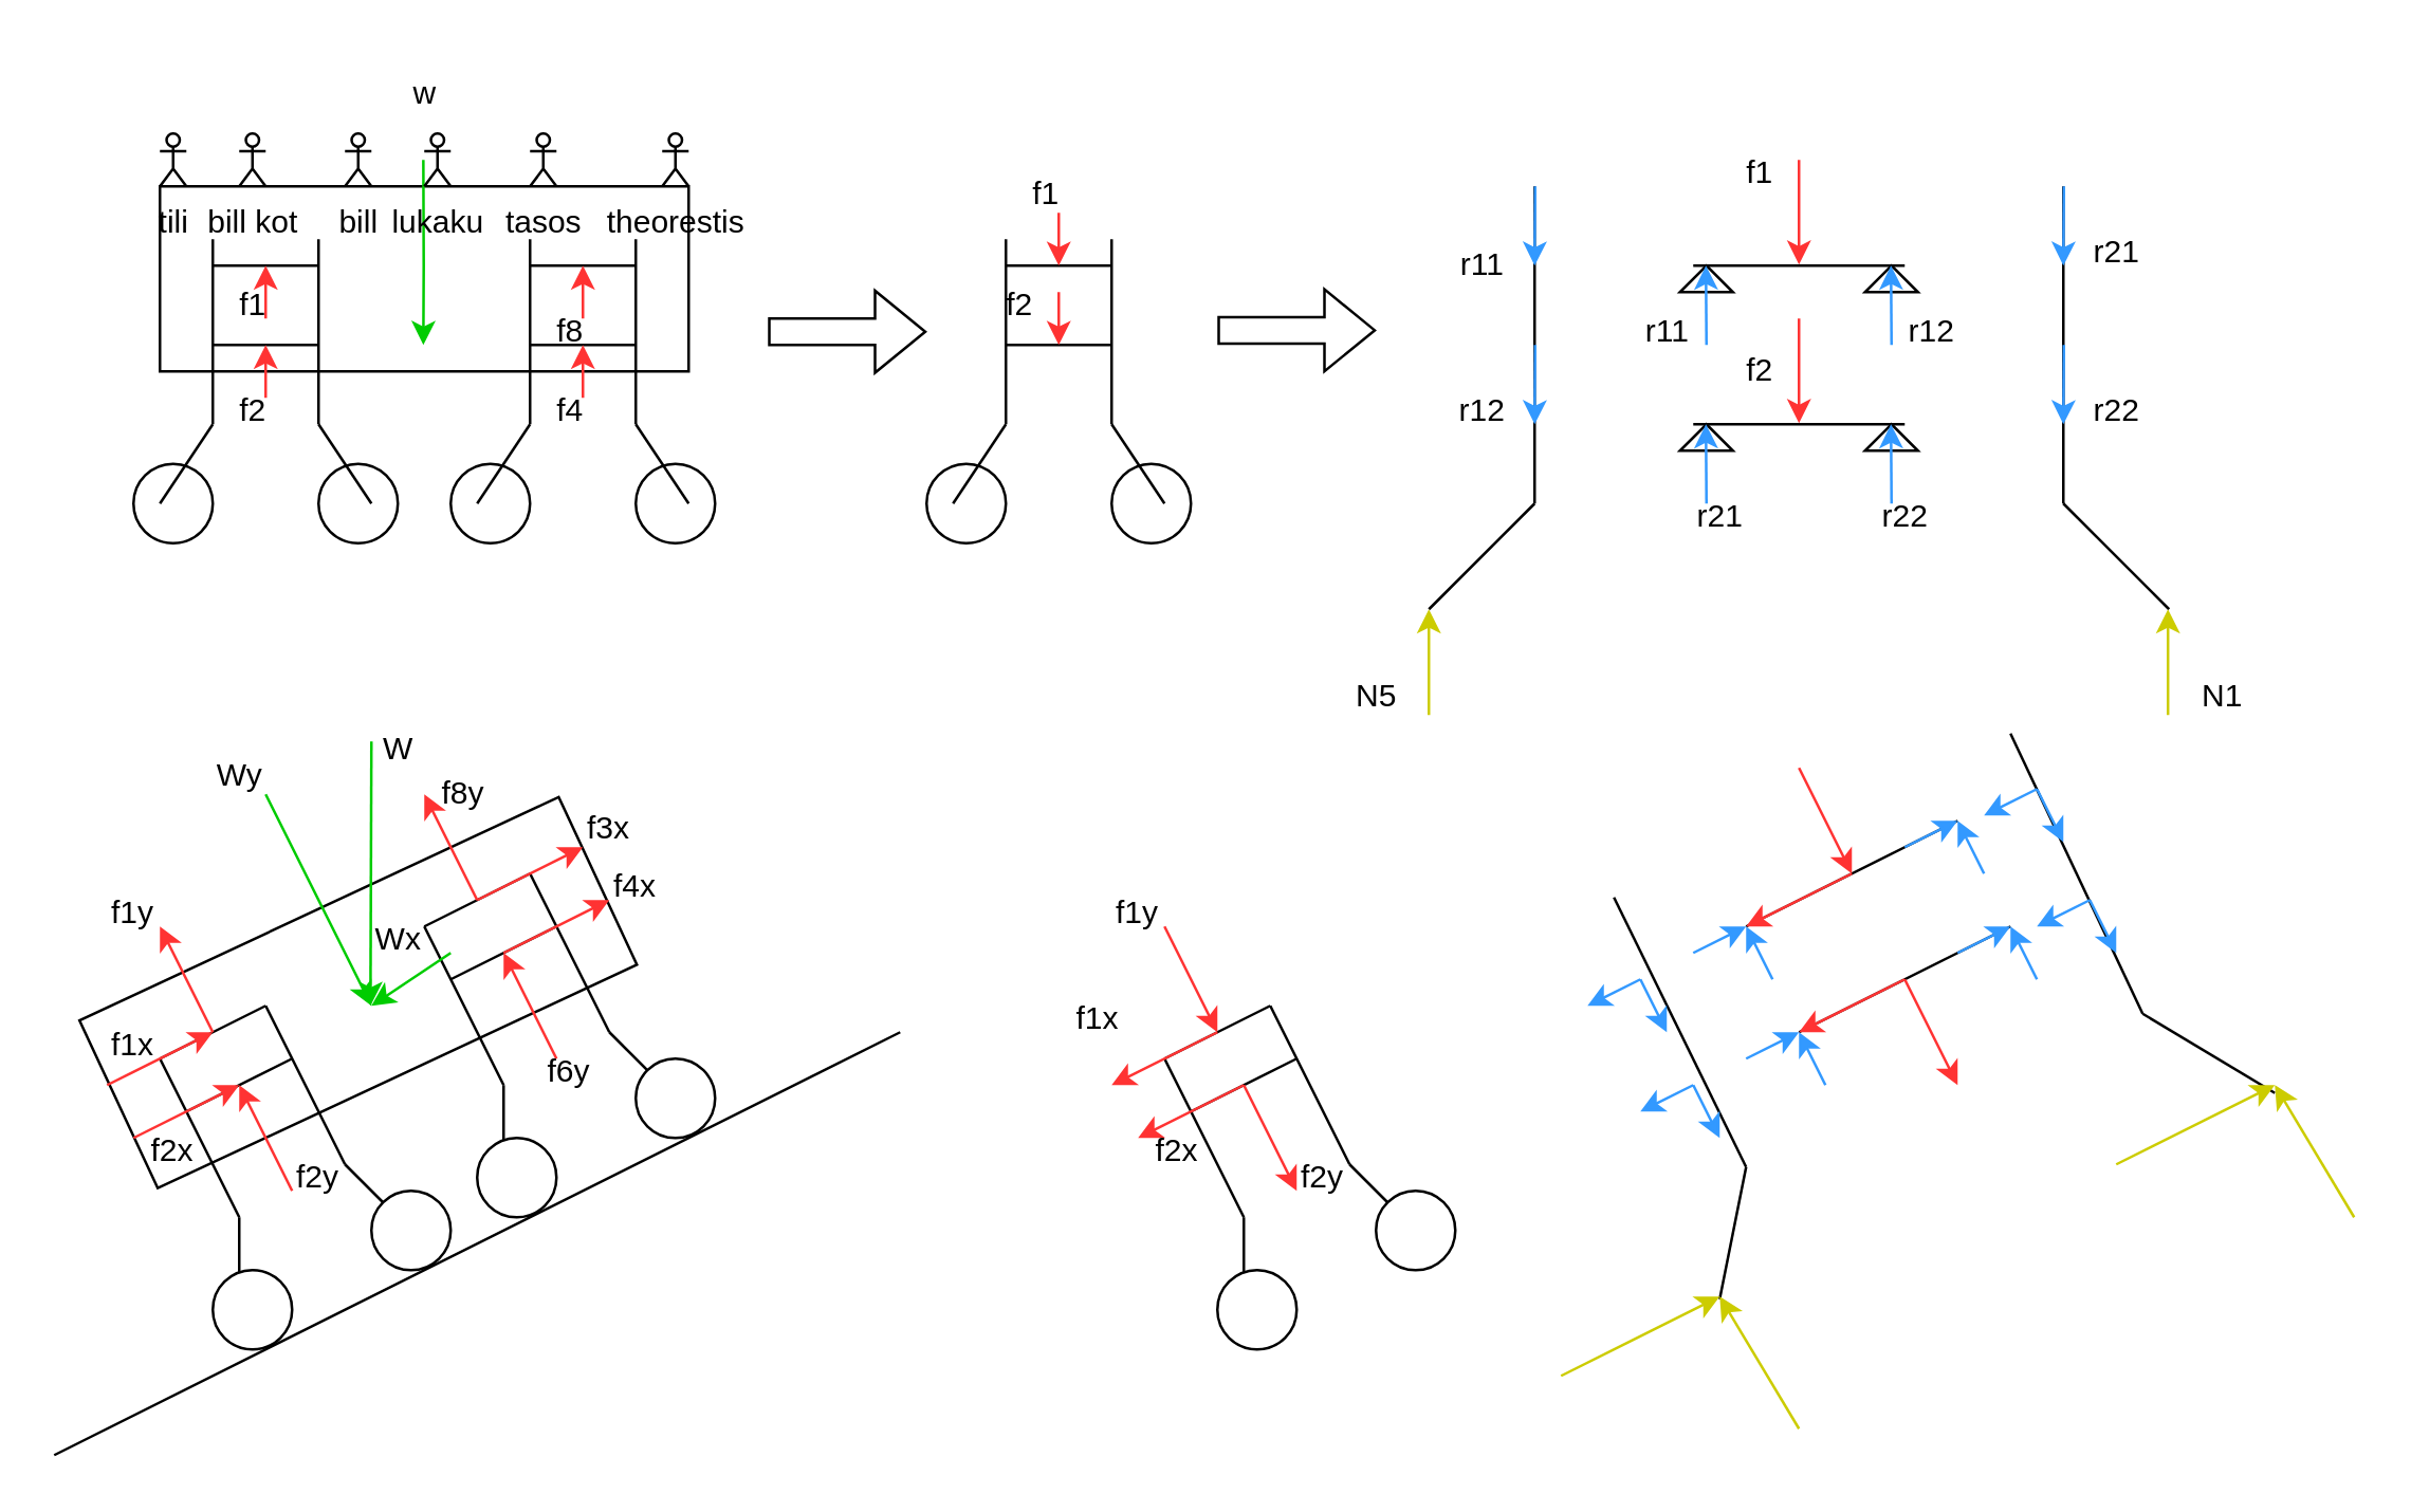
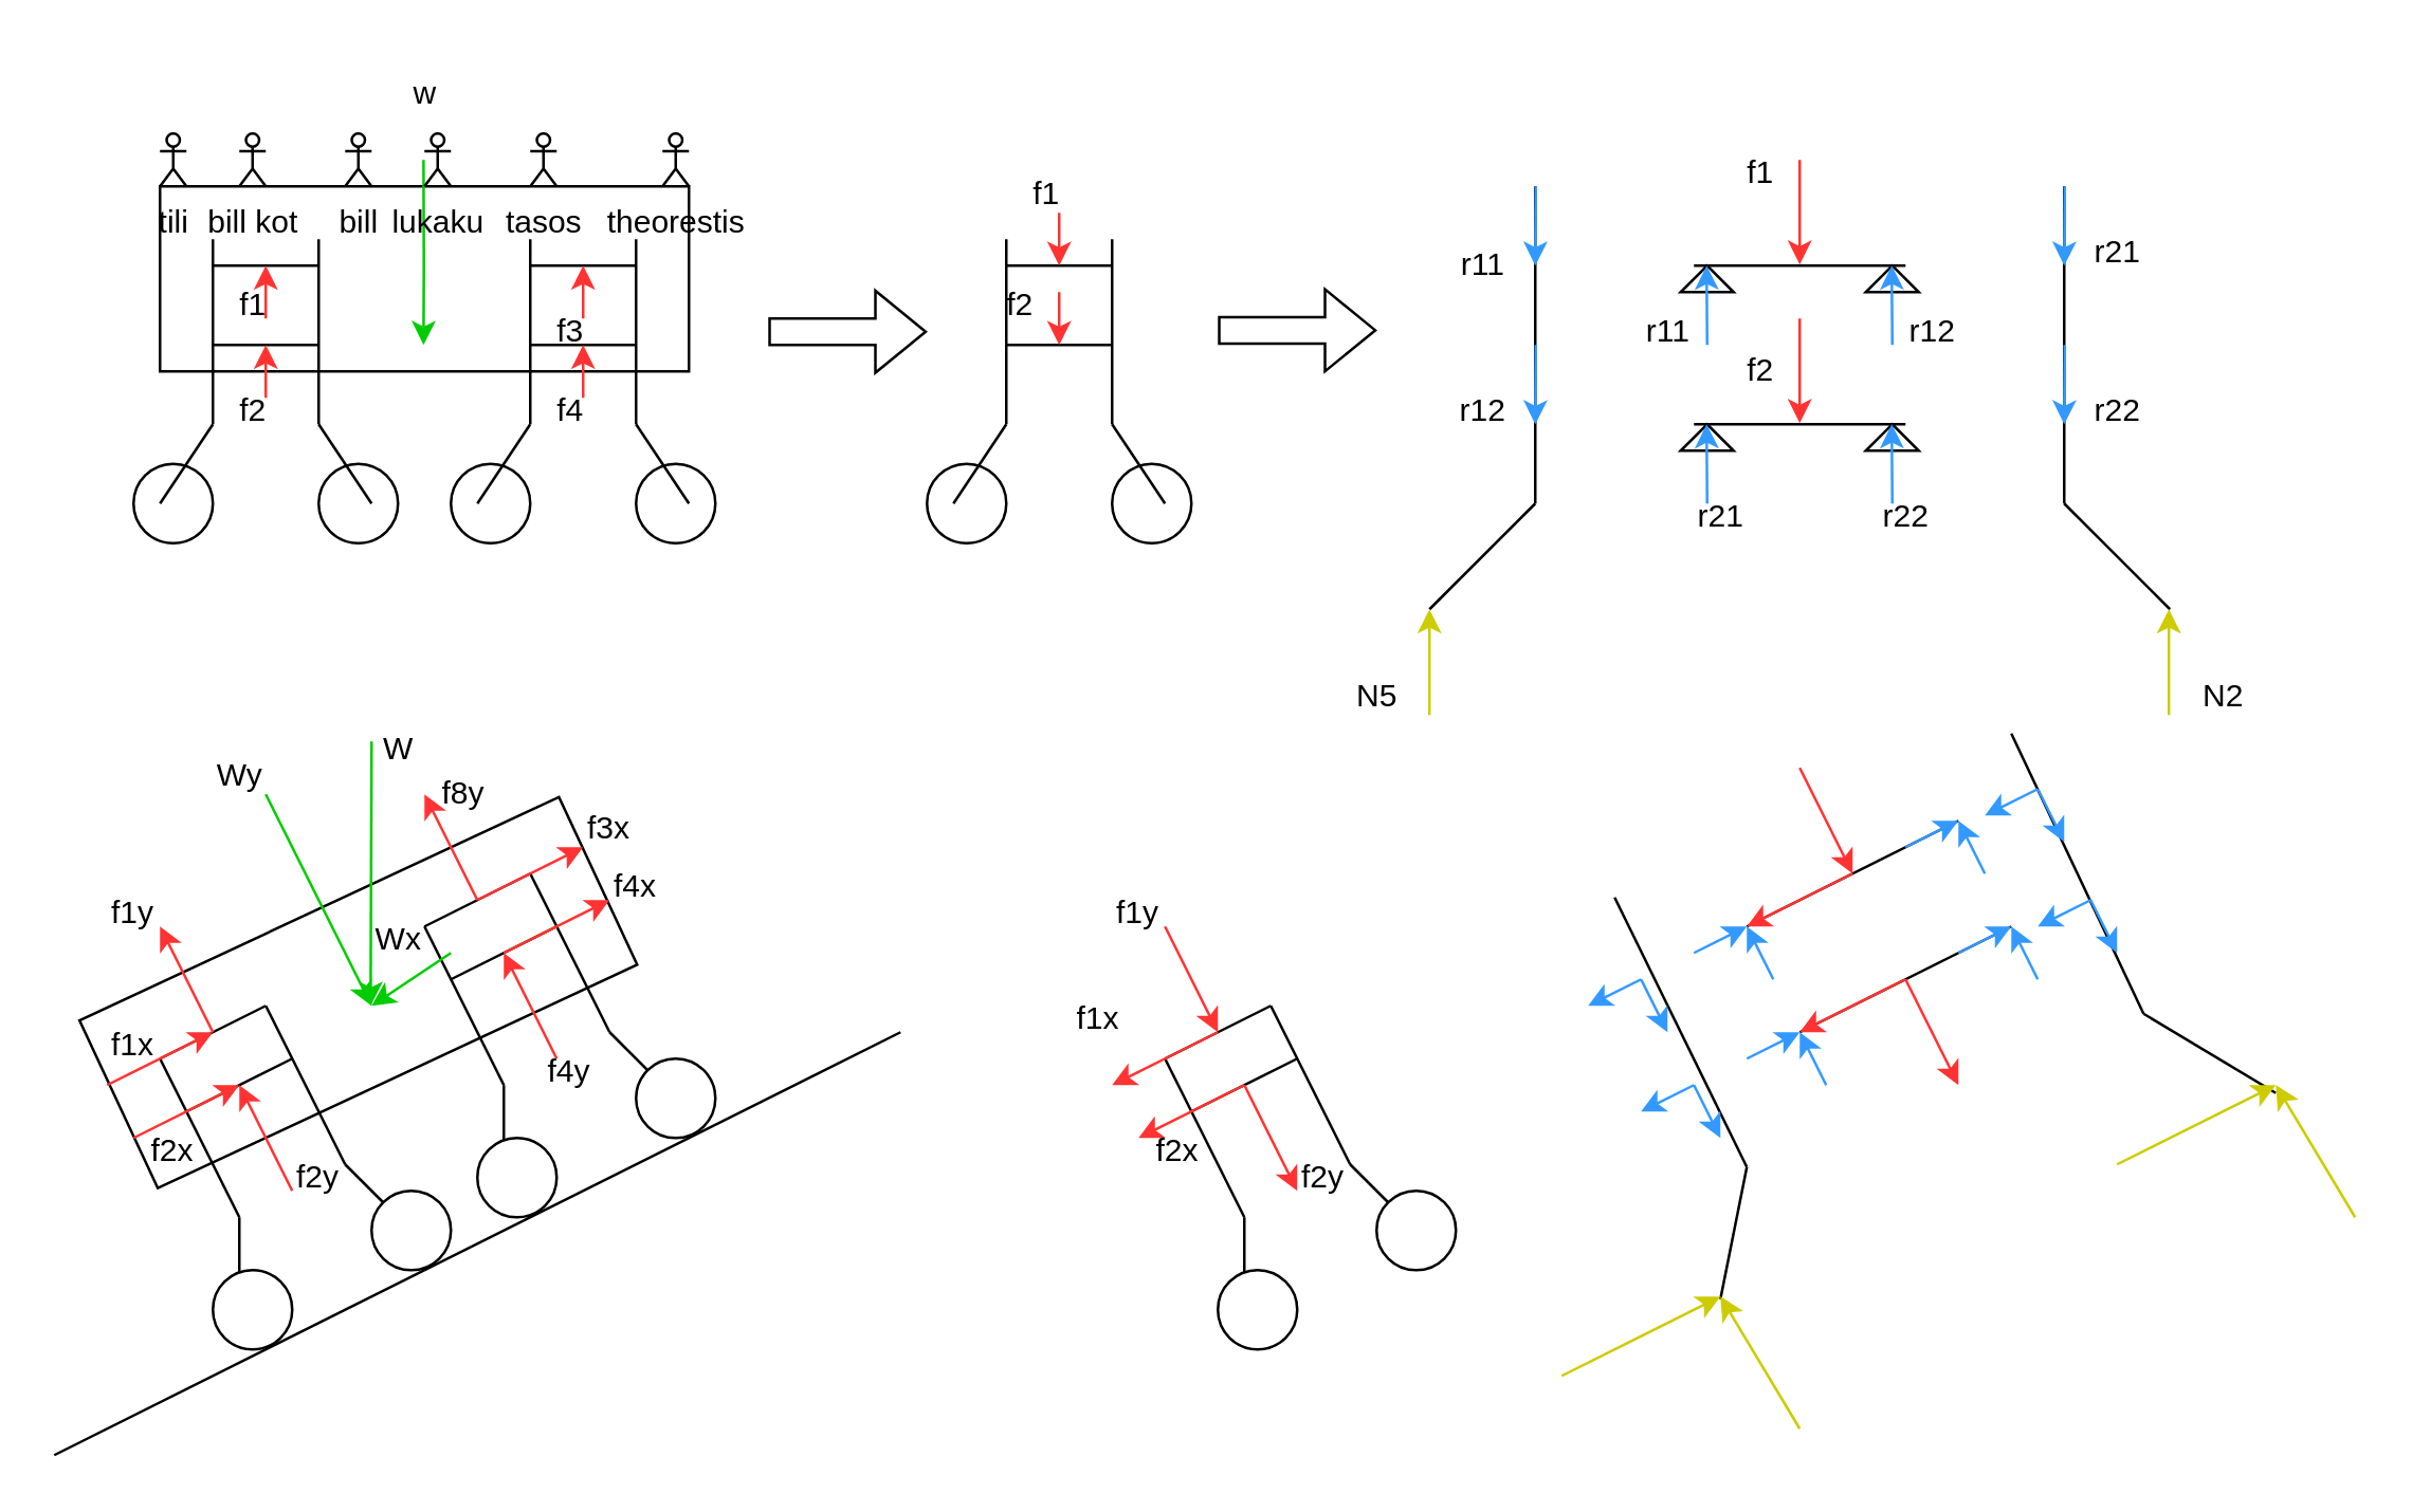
- <mxCell id="28" value="f8" style="text;html=1;align=center;verticalAlign=middle;resizable=0;points=[];autosize=1;strokeColor=none;fillColor=none;" vertex="1" parent="1"><mxGeometry x="200" y="110" width="30" height="30" as="geometry" /></mxCell>
+ <mxCell id="28" value="f3" style="text;html=1;align=center;verticalAlign=middle;resizable=0;points=[];autosize=1;strokeColor=none;fillColor=none;" vertex="1" parent="1"><mxGeometry x="200" y="110" width="30" height="30" as="geometry" /></mxCell>
- <mxCell id="80" value="N1" style="text;html=1;align=center;verticalAlign=middle;resizable=0;points=[];autosize=1;strokeColor=none;fillColor=none;" vertex="1" parent="1"><mxGeometry x="820" y="248" width="40" height="30" as="geometry" /></mxCell>
+ <mxCell id="80" value="N2" style="text;html=1;align=center;verticalAlign=middle;resizable=0;points=[];autosize=1;strokeColor=none;fillColor=none;" vertex="1" parent="1"><mxGeometry x="820" y="248" width="40" height="30" as="geometry" /></mxCell>
- <mxCell id="120" value="f6y" style="text;html=1;strokeColor=none;fillColor=none;align=center;verticalAlign=middle;whiteSpace=wrap;rounded=0;" vertex="1" parent="1"><mxGeometry x="185" y="390" width="60" height="30" as="geometry" /></mxCell>
+ <mxCell id="120" value="f4y" style="text;html=1;strokeColor=none;fillColor=none;align=center;verticalAlign=middle;whiteSpace=wrap;rounded=0;" vertex="1" parent="1"><mxGeometry x="185" y="390" width="60" height="30" as="geometry" /></mxCell>
